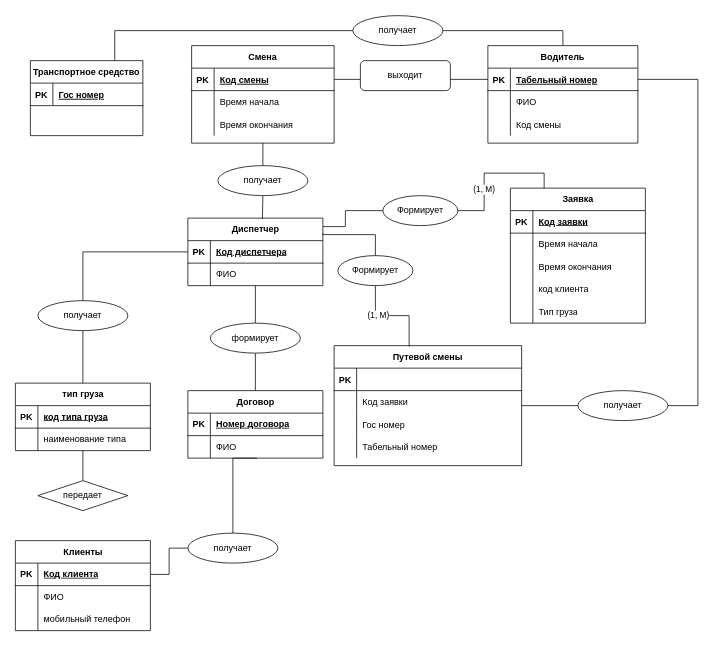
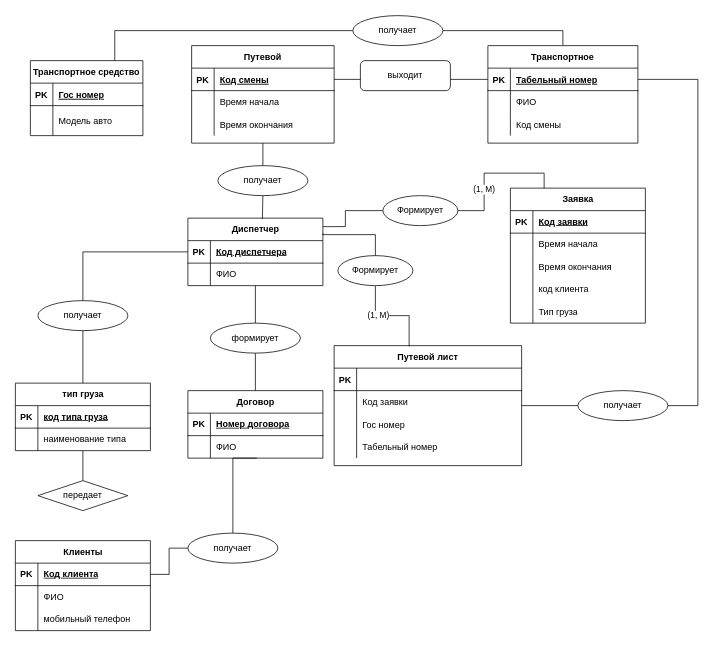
- <mxCell id="32" value="Смена" style="shape=table;startSize=30;container=1;collapsible=1;childLayout=tableLayout;fixedRows=1;rowLines=0;fontStyle=1;align=center;resizeLast=1;" parent="1" vertex="1"><mxGeometry x="255" y="60" width="190" height="130" as="geometry" /></mxCell>
+ <mxCell id="32" value="Путевой" style="shape=table;startSize=30;container=1;collapsible=1;childLayout=tableLayout;fixedRows=1;rowLines=0;fontStyle=1;align=center;resizeLast=1;" parent="1" vertex="1"><mxGeometry x="255" y="60" width="190" height="130" as="geometry" /></mxCell>
- <mxCell id="22" value="Водитель" style="shape=table;startSize=30;container=1;collapsible=1;childLayout=tableLayout;fixedRows=1;rowLines=0;fontStyle=1;align=center;resizeLast=1;" parent="1" vertex="1"><mxGeometry x="650" y="60" width="200" height="130" as="geometry" /></mxCell>
+ <mxCell id="22" value="Транспортное" style="shape=table;startSize=30;container=1;collapsible=1;childLayout=tableLayout;fixedRows=1;rowLines=0;fontStyle=1;align=center;resizeLast=1;" parent="1" vertex="1"><mxGeometry x="650" y="60" width="200" height="130" as="geometry" /></mxCell>
+ <mxCell id="21" value="Модель авто" style="shape=partialRectangle;overflow=hidden;connectable=0;fillColor=none;top=0;left=0;bottom=0;right=0;align=left;spacingLeft=6;" parent="19" vertex="1"><mxGeometry x="30" width="120" height="40" as="geometry"><mxRectangle width="120" height="40" as="alternateBounds" /></mxGeometry></mxCell>
- <mxCell id="2" value="Путевой смены" style="shape=table;startSize=30;container=1;collapsible=1;childLayout=tableLayout;fixedRows=1;rowLines=0;fontStyle=1;align=center;resizeLast=1;" parent="1" vertex="1"><mxGeometry x="445" y="460" width="250" height="160" as="geometry" /></mxCell>
+ <mxCell id="2" value="Путевой лист" style="shape=table;startSize=30;container=1;collapsible=1;childLayout=tableLayout;fixedRows=1;rowLines=0;fontStyle=1;align=center;resizeLast=1;" parent="1" vertex="1"><mxGeometry x="445" y="460" width="250" height="160" as="geometry" /></mxCell>
